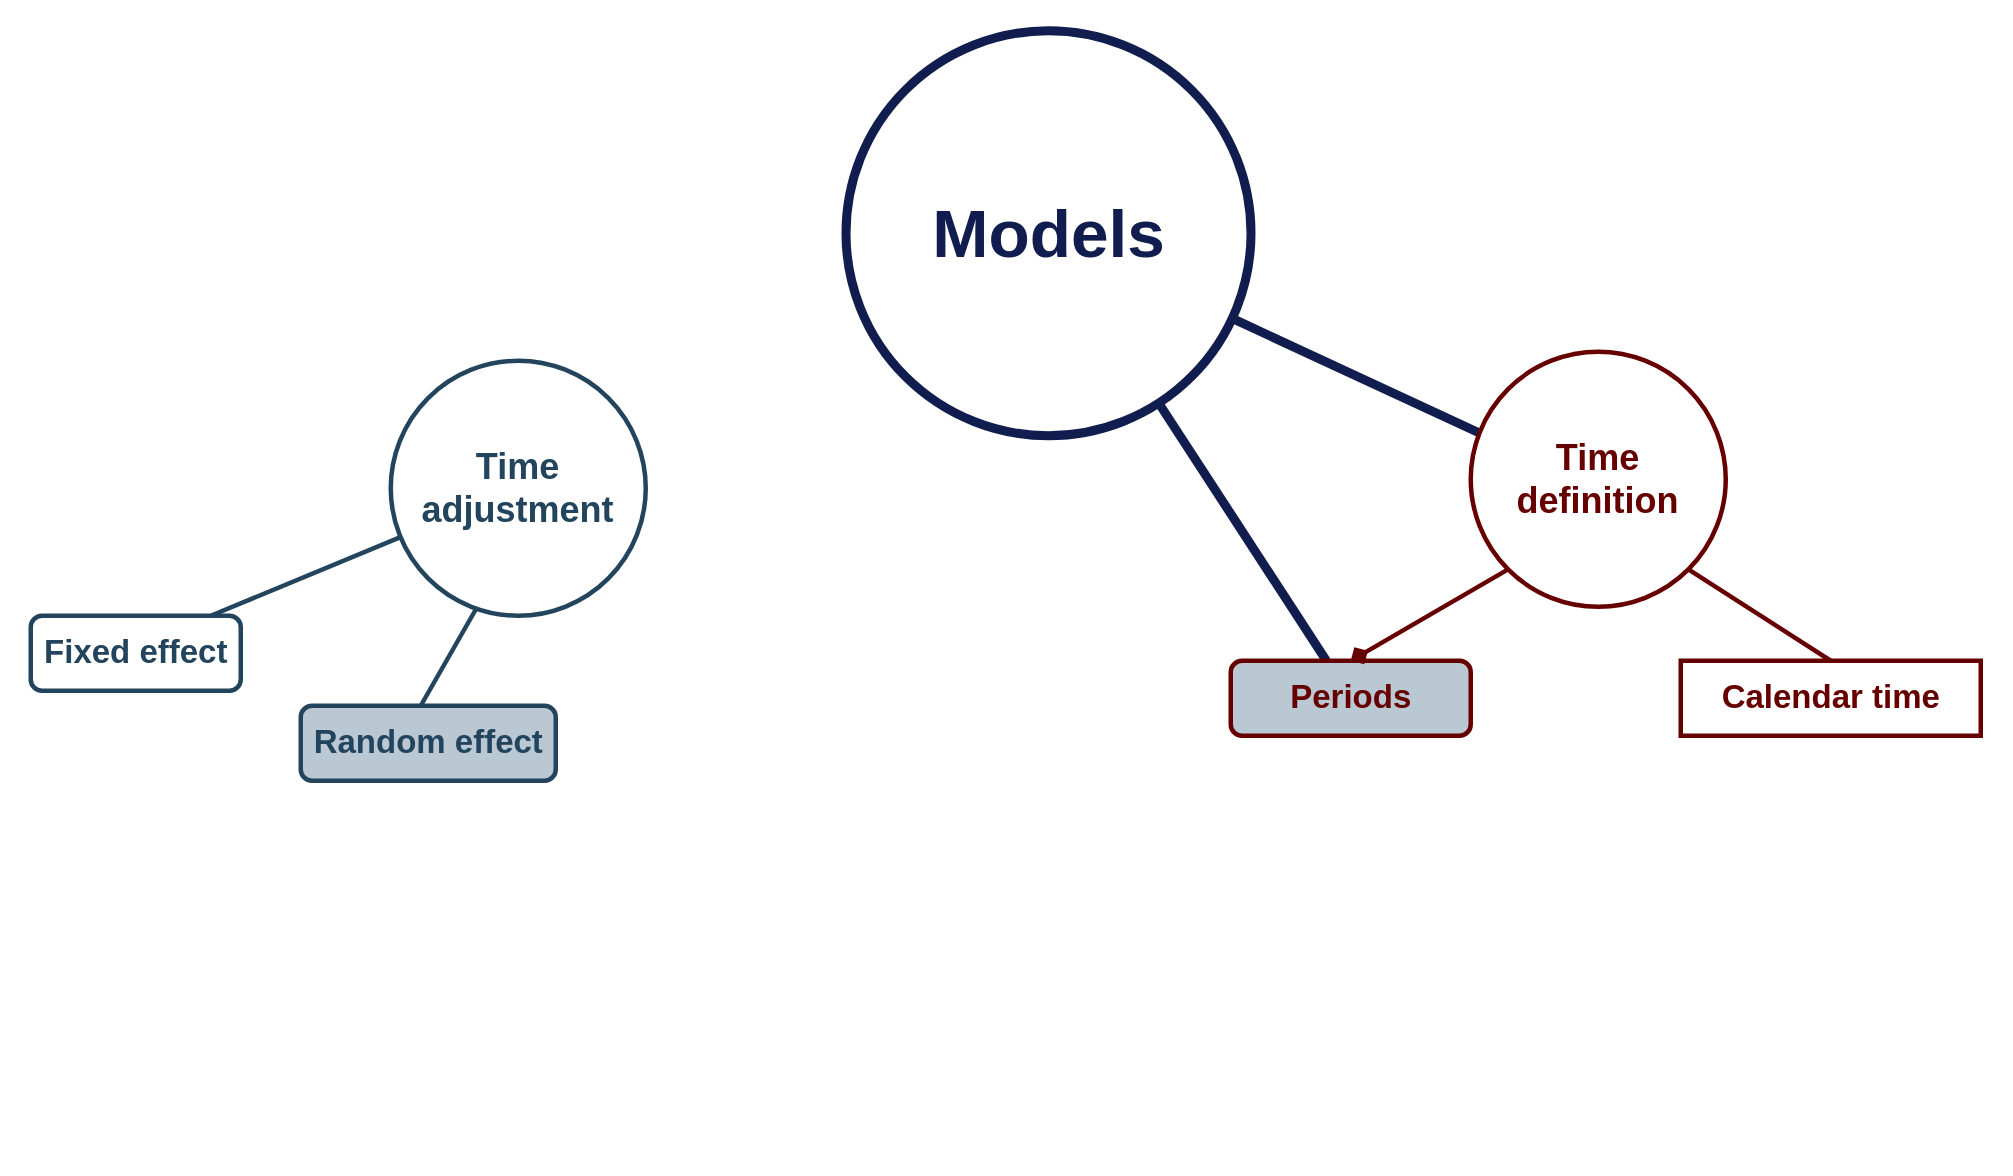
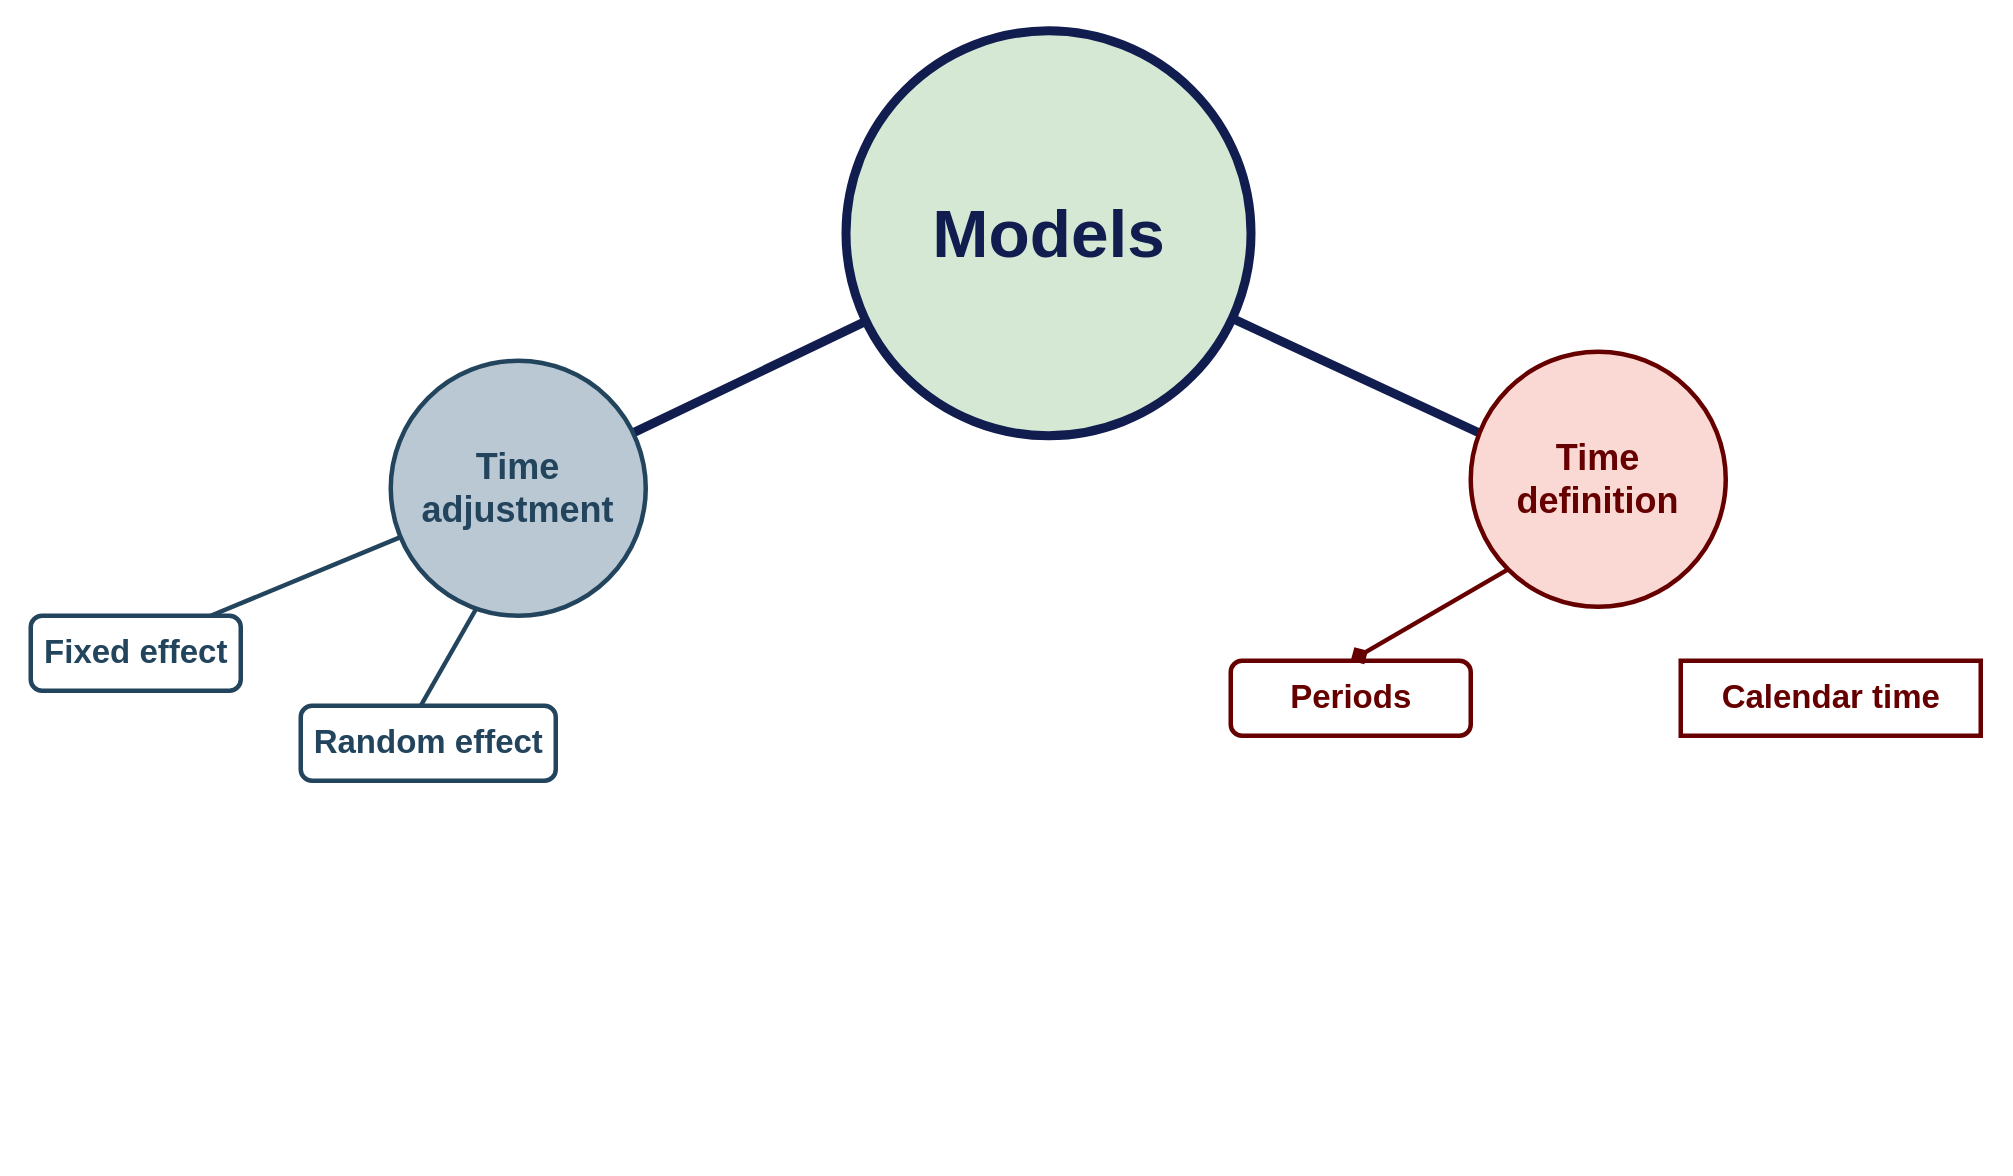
- <mxCell id="12" value="&lt;font color=&quot;#111d4f&quot; style=&quot;font-size: 45px;&quot;&gt;Models&lt;/font&gt;" style="ellipse;whiteSpace=wrap;html=1;shadow=0;fontFamily=Helvetica;fontSize=30;align=center;strokeColor=#111D4F;strokeWidth=6;fillColor=#FFFFFF;fontStyle=1;sketch=0;fontColor=#333333;" parent="1" vertex="1"><mxGeometry x="563.5" y="20" width="270" height="270" as="geometry" /></mxCell>
+ <mxCell id="12" value="&lt;font color=&quot;#111d4f&quot; style=&quot;font-size: 45px;&quot;&gt;Models&lt;/font&gt;" style="ellipse;whiteSpace=wrap;html=1;shadow=0;fontFamily=Helvetica;fontSize=30;align=center;strokeColor=#111D4F;strokeWidth=6;fillColor=#d5e8d4;fontStyle=1;sketch=0;fontColor=#333333;" parent="1" vertex="1"><mxGeometry x="563.5" y="20" width="270" height="270" as="geometry" /></mxCell>
- <mxCell id="14" value="&lt;b&gt;&lt;font color=&quot;#660000&quot; style=&quot;font-size: 24px;&quot;&gt;Time definition&lt;/font&gt;&lt;/b&gt;" style="ellipse;whiteSpace=wrap;html=1;shadow=0;fontFamily=Helvetica;fontSize=20;align=center;strokeWidth=3;fillColor=#ffffff;strokeColor=#660000;" vertex="1" parent="1"><mxGeometry x="980" y="234" width="170" height="170" as="geometry" /></mxCell>
+ <mxCell id="14" value="&lt;b&gt;&lt;font color=&quot;#660000&quot; style=&quot;font-size: 24px;&quot;&gt;Time definition&lt;/font&gt;&lt;/b&gt;" style="ellipse;whiteSpace=wrap;html=1;shadow=0;fontFamily=Helvetica;fontSize=20;align=center;strokeWidth=3;fillColor=#fad9d5;strokeColor=#660000;" vertex="1" parent="1"><mxGeometry x="980" y="234" width="170" height="170" as="geometry" /></mxCell>
- <mxCell id="15" value="&lt;b&gt;&lt;font color=&quot;#23445d&quot; style=&quot;font-size: 24px;&quot;&gt;Time adjustment&lt;/font&gt;&lt;/b&gt;" style="ellipse;whiteSpace=wrap;html=1;shadow=0;fontFamily=Helvetica;fontSize=20;align=center;strokeWidth=3;fillColor=#ffffff;strokeColor=#23445d;" parent="1" vertex="1"><mxGeometry x="260" y="240" width="170" height="170" as="geometry" /></mxCell>
+ <mxCell id="15" value="&lt;b&gt;&lt;font color=&quot;#23445d&quot; style=&quot;font-size: 24px;&quot;&gt;Time adjustment&lt;/font&gt;&lt;/b&gt;" style="ellipse;whiteSpace=wrap;html=1;shadow=0;fontFamily=Helvetica;fontSize=20;align=center;strokeWidth=3;fillColor=#bac8d3;strokeColor=#23445d;" parent="1" vertex="1"><mxGeometry x="260" y="240" width="170" height="170" as="geometry" /></mxCell>
- <mxCell id="3" value="" style="edgeStyle=none;endArrow=none;strokeWidth=6;strokeColor=#111D4F;html=1;" parent="1" source="12" target="5" edge="1"><mxGeometry x="-229" y="123.81" width="100" height="100" as="geometry"><mxPoint x="627.752" y="202.684" as="sourcePoint" /><mxPoint x="-119" y="113.81" as="targetPoint" /></mxGeometry></mxCell>
+ <mxCell id="3" value="" style="edgeStyle=none;endArrow=none;strokeWidth=6;strokeColor=#111D4F;html=1;" parent="1" source="12" target="15" edge="1"><mxGeometry x="-229" y="123.81" width="100" height="100" as="geometry"><mxPoint x="627.752" y="202.684" as="sourcePoint" /><mxPoint x="-119" y="113.81" as="targetPoint" /></mxGeometry></mxCell>
- <mxCell id="6" value="" style="edgeStyle=none;endArrow=none;strokeWidth=3;strokeColor=#660000;html=1;exitX=1;exitY=1;exitDx=0;exitDy=0;entryX=0.5;entryY=0;entryDx=0;entryDy=0;" parent="1" source="14" target="4" edge="1"><mxGeometry x="333.5" y="-191" width="100" height="100" as="geometry"><mxPoint x="1100.565" y="402.202" as="sourcePoint" /><mxPoint x="443.5" y="-201" as="targetPoint" /></mxGeometry></mxCell>
- <mxCell id="5" value="&lt;font color=&quot;#660000&quot; style=&quot;font-size: 22px;&quot;&gt;&lt;b&gt;Periods&lt;/b&gt;&lt;/font&gt;" style="rounded=1;fillColor=#bac8d3;strokeColor=#660000;strokeWidth=3;shadow=0;html=1;" parent="1" vertex="1"><mxGeometry x="820" y="440" width="160" height="50" as="geometry" /></mxCell>
+ <mxCell id="5" value="&lt;font color=&quot;#660000&quot; style=&quot;font-size: 22px;&quot;&gt;&lt;b&gt;Periods&lt;/b&gt;&lt;/font&gt;" style="rounded=1;fillColor=#FFFFFF;strokeColor=#660000;strokeWidth=3;shadow=0;html=1;" parent="1" vertex="1"><mxGeometry x="820" y="440" width="160" height="50" as="geometry" /></mxCell>
- <mxCell id="9" value="&lt;font color=&quot;#23445d&quot; style=&quot;font-size: 22px;&quot;&gt;&lt;b&gt;Random effect&lt;/b&gt;&lt;/font&gt;" style="rounded=1;fillColor=#bac8d3;strokeColor=#23445D;strokeWidth=3;shadow=0;html=1;fontColor=#FFFFFF;" parent="1" vertex="1"><mxGeometry x="200" y="470" width="170" height="50" as="geometry" /></mxCell>
+ <mxCell id="9" value="&lt;font color=&quot;#23445d&quot; style=&quot;font-size: 22px;&quot;&gt;&lt;b&gt;Random effect&lt;/b&gt;&lt;/font&gt;" style="rounded=1;fillColor=#FFFFFF;strokeColor=#23445D;strokeWidth=3;shadow=0;html=1;fontColor=#FFFFFF;" parent="1" vertex="1"><mxGeometry x="200" y="470" width="170" height="50" as="geometry" /></mxCell>
